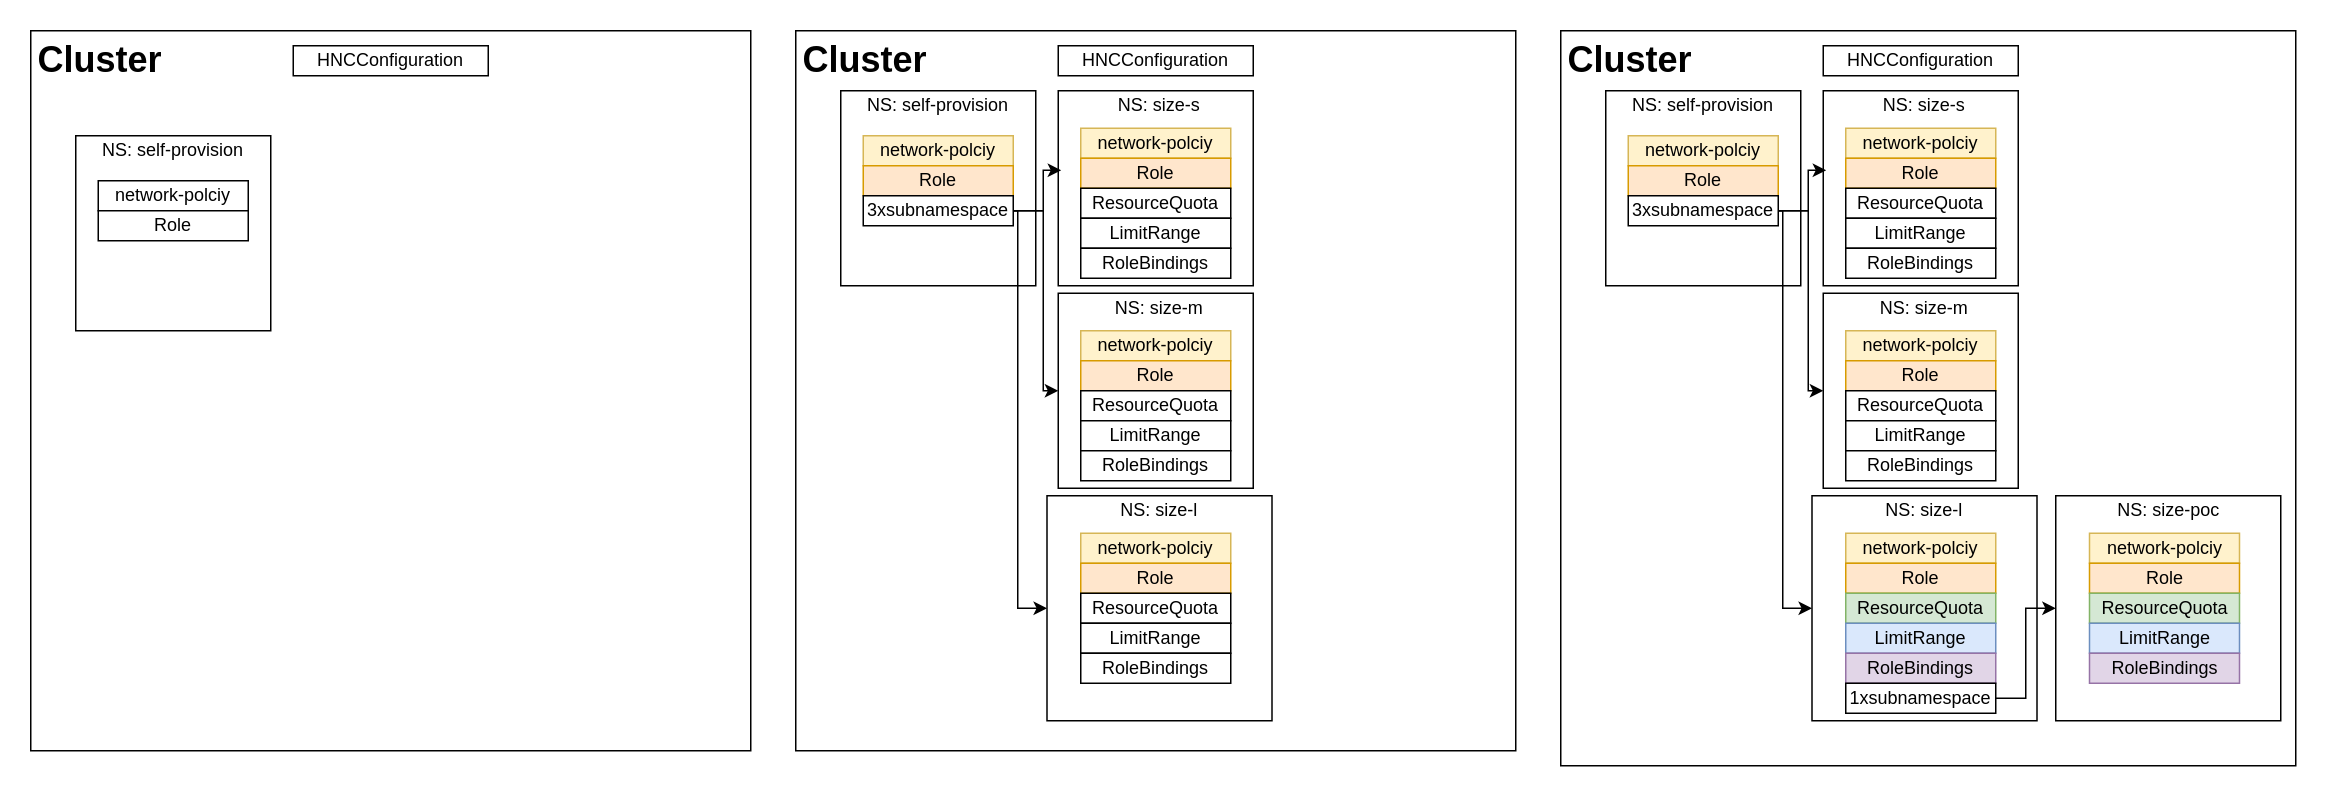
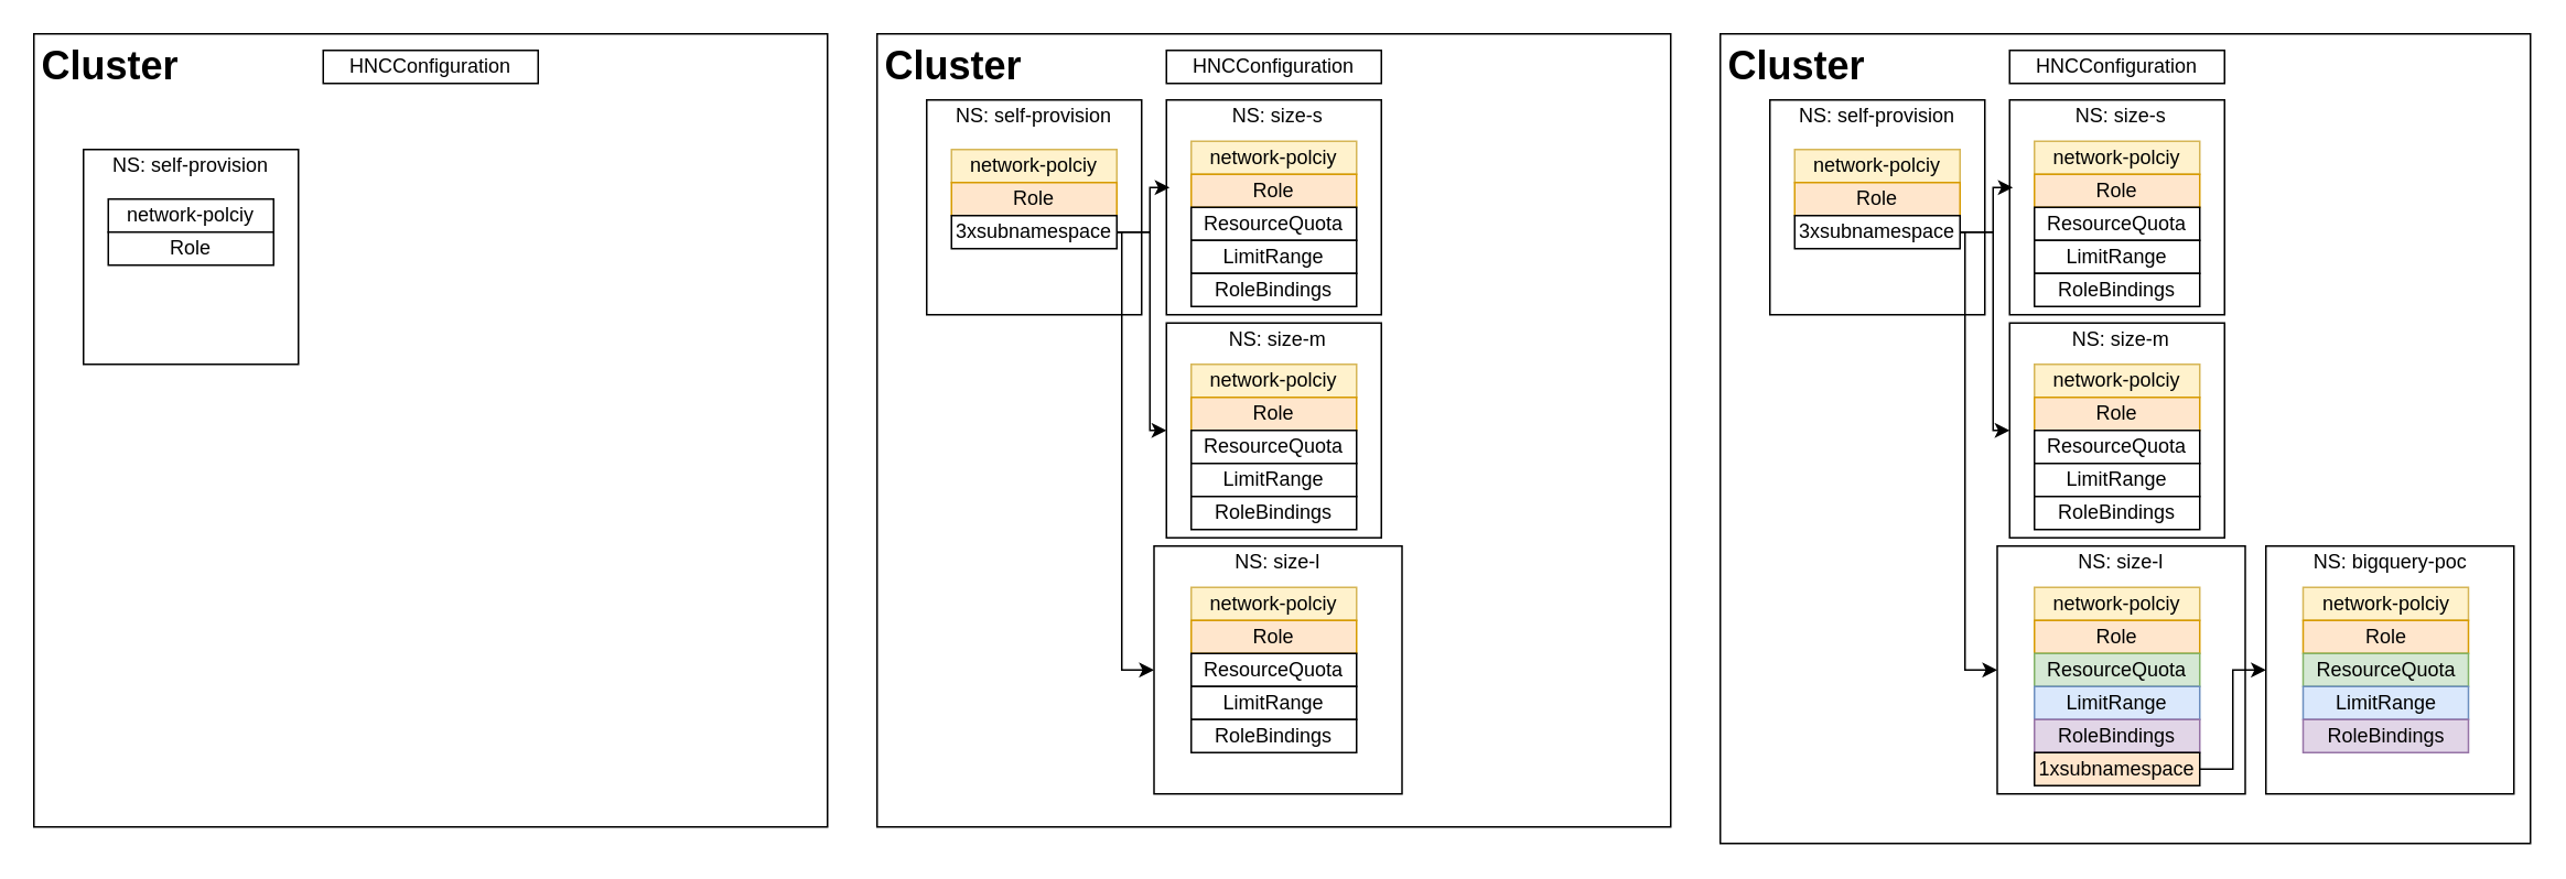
- <mxCell id="77" value="NS: size-poc" style="text;html=1;strokeColor=none;fillColor=none;align=center;verticalAlign=middle;whiteSpace=wrap;rounded=0;" vertex="1" parent="1"><mxGeometry x="1377.5" y="330" width="135" height="20" as="geometry" /></mxCell>
+ <mxCell id="77" value="NS: bigquery-poc" style="text;html=1;strokeColor=none;fillColor=none;align=center;verticalAlign=middle;whiteSpace=wrap;rounded=0;" vertex="1" parent="1"><mxGeometry x="1377.5" y="330" width="135" height="20" as="geometry" /></mxCell>
- <mxCell id="84" value="1xsubnamespace" style="rounded=0;whiteSpace=wrap;html=1;" vertex="1" parent="1"><mxGeometry x="1230" y="455" width="100" height="20" as="geometry" /></mxCell>
+ <mxCell id="84" value="1xsubnamespace" style="rounded=0;whiteSpace=wrap;html=1;fillColor=#ffe6cc;" vertex="1" parent="1"><mxGeometry x="1230" y="455" width="100" height="20" as="geometry" /></mxCell>
